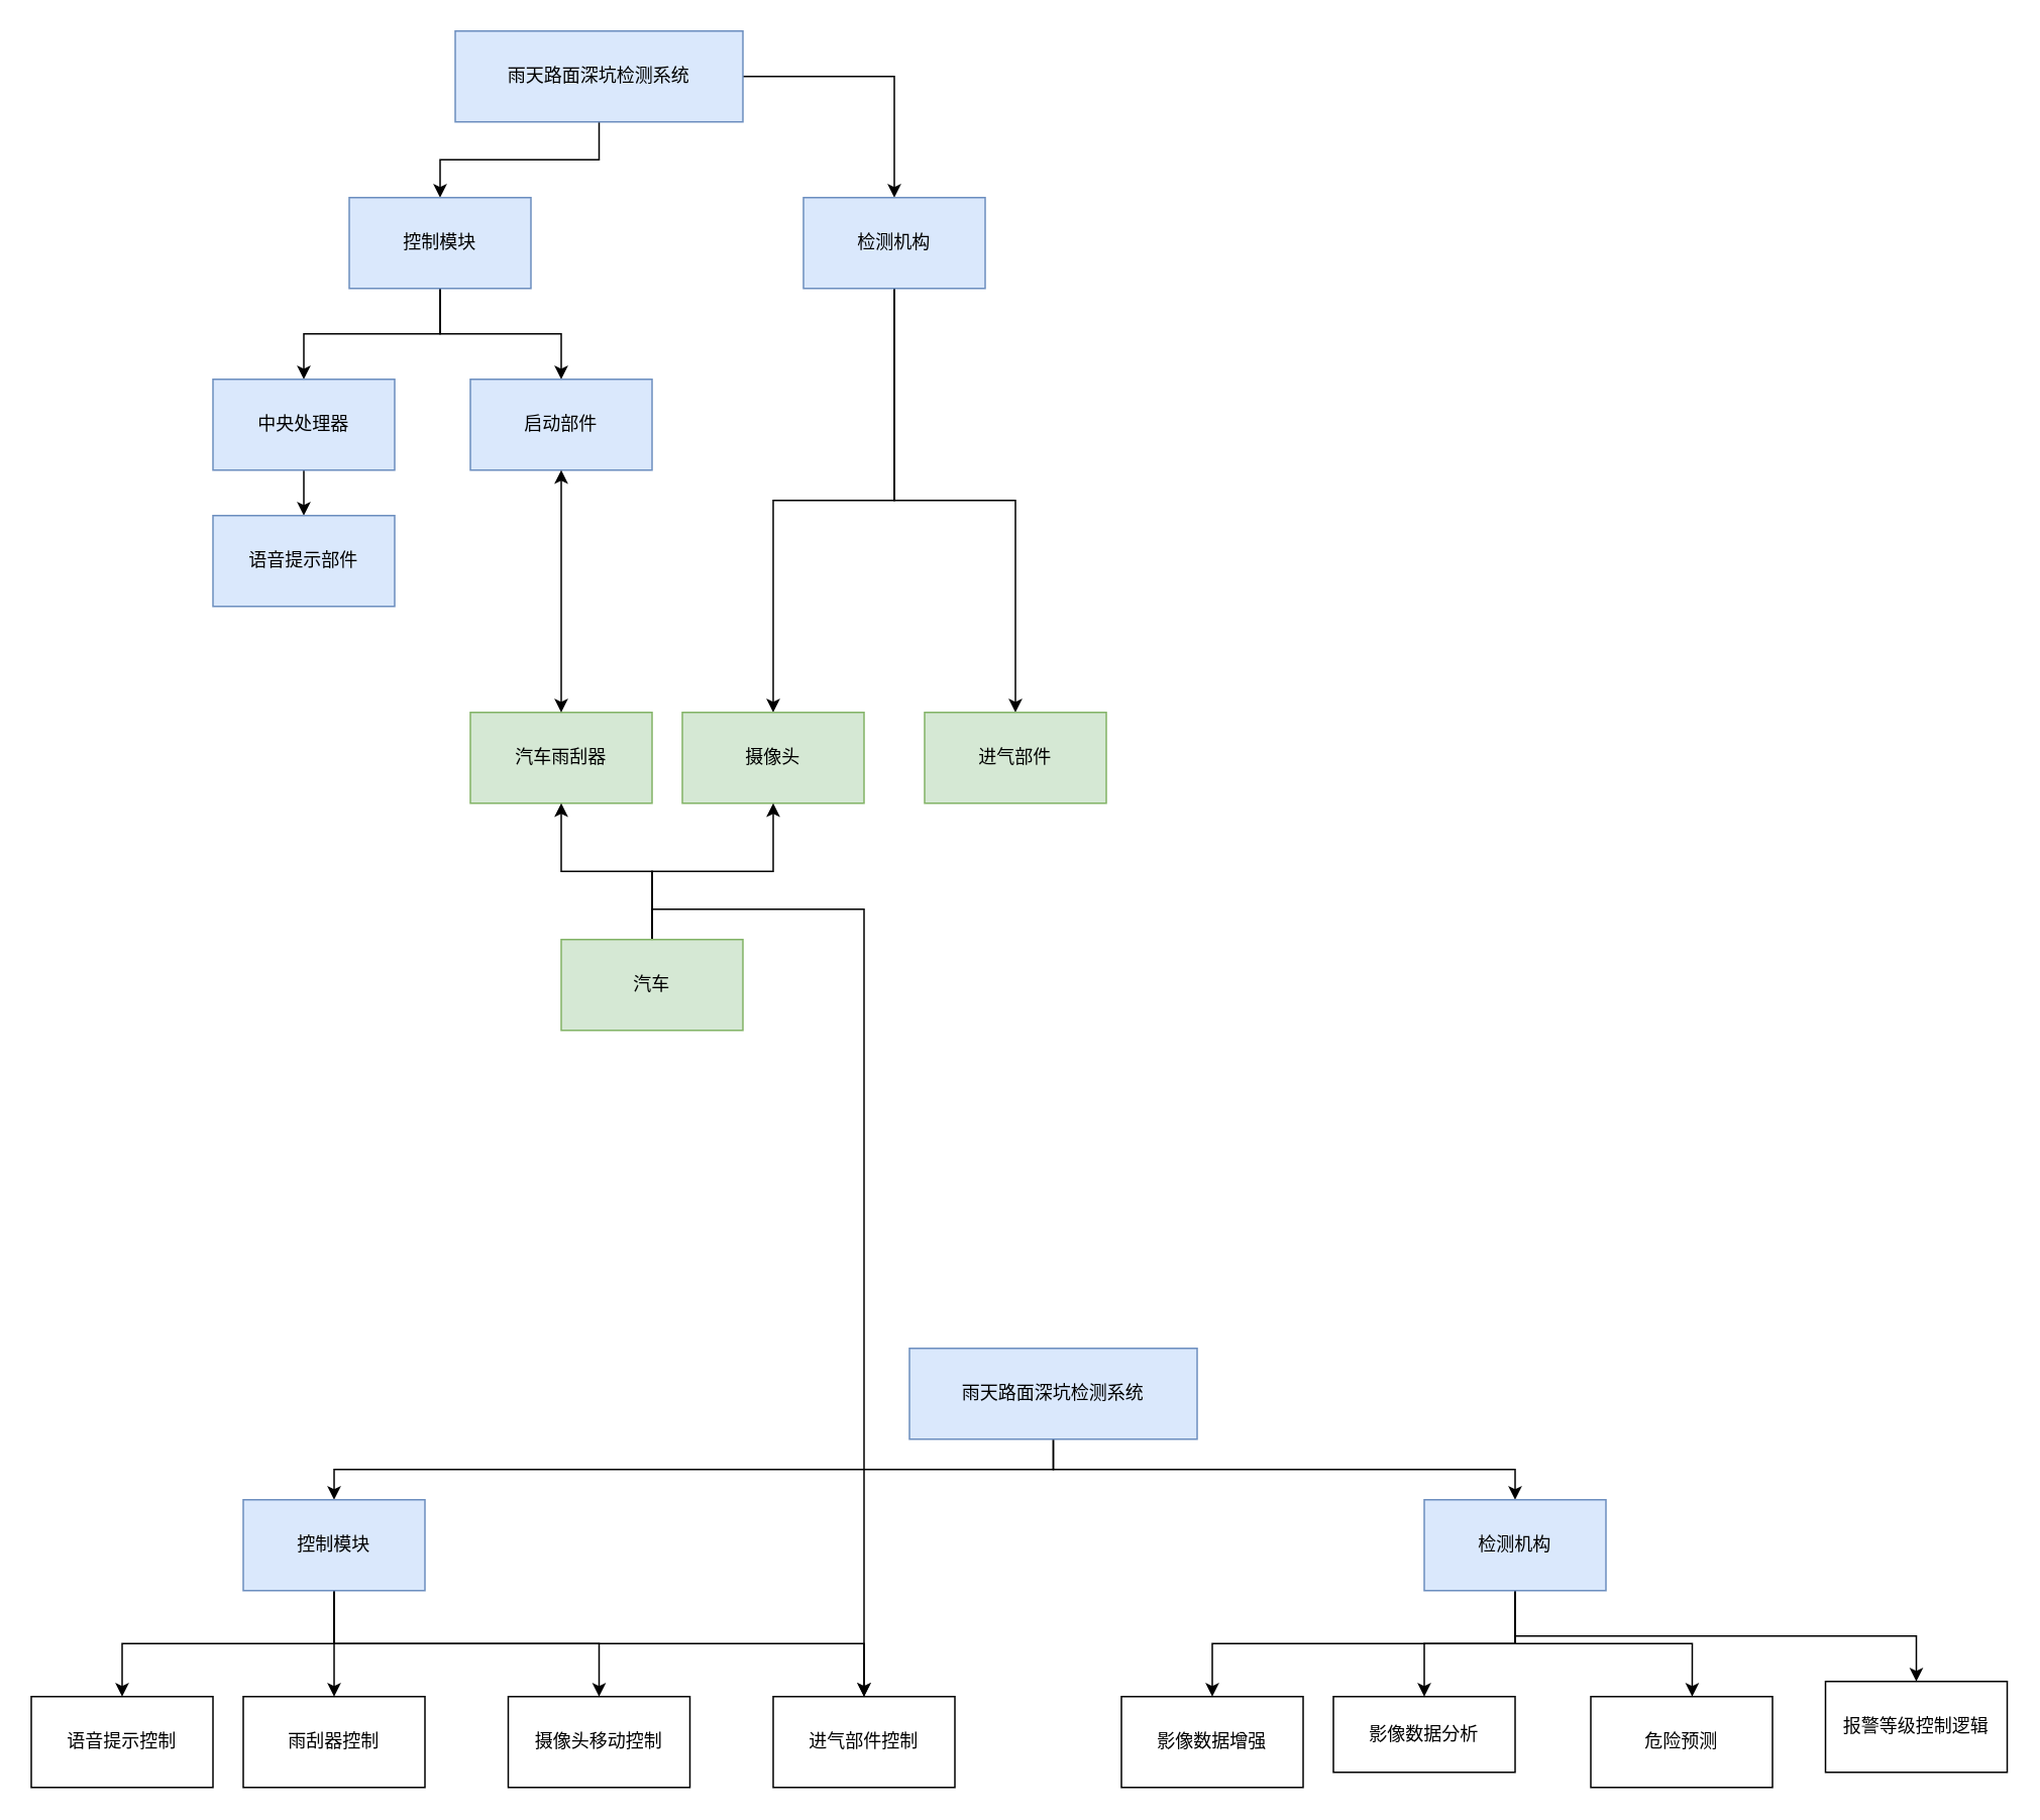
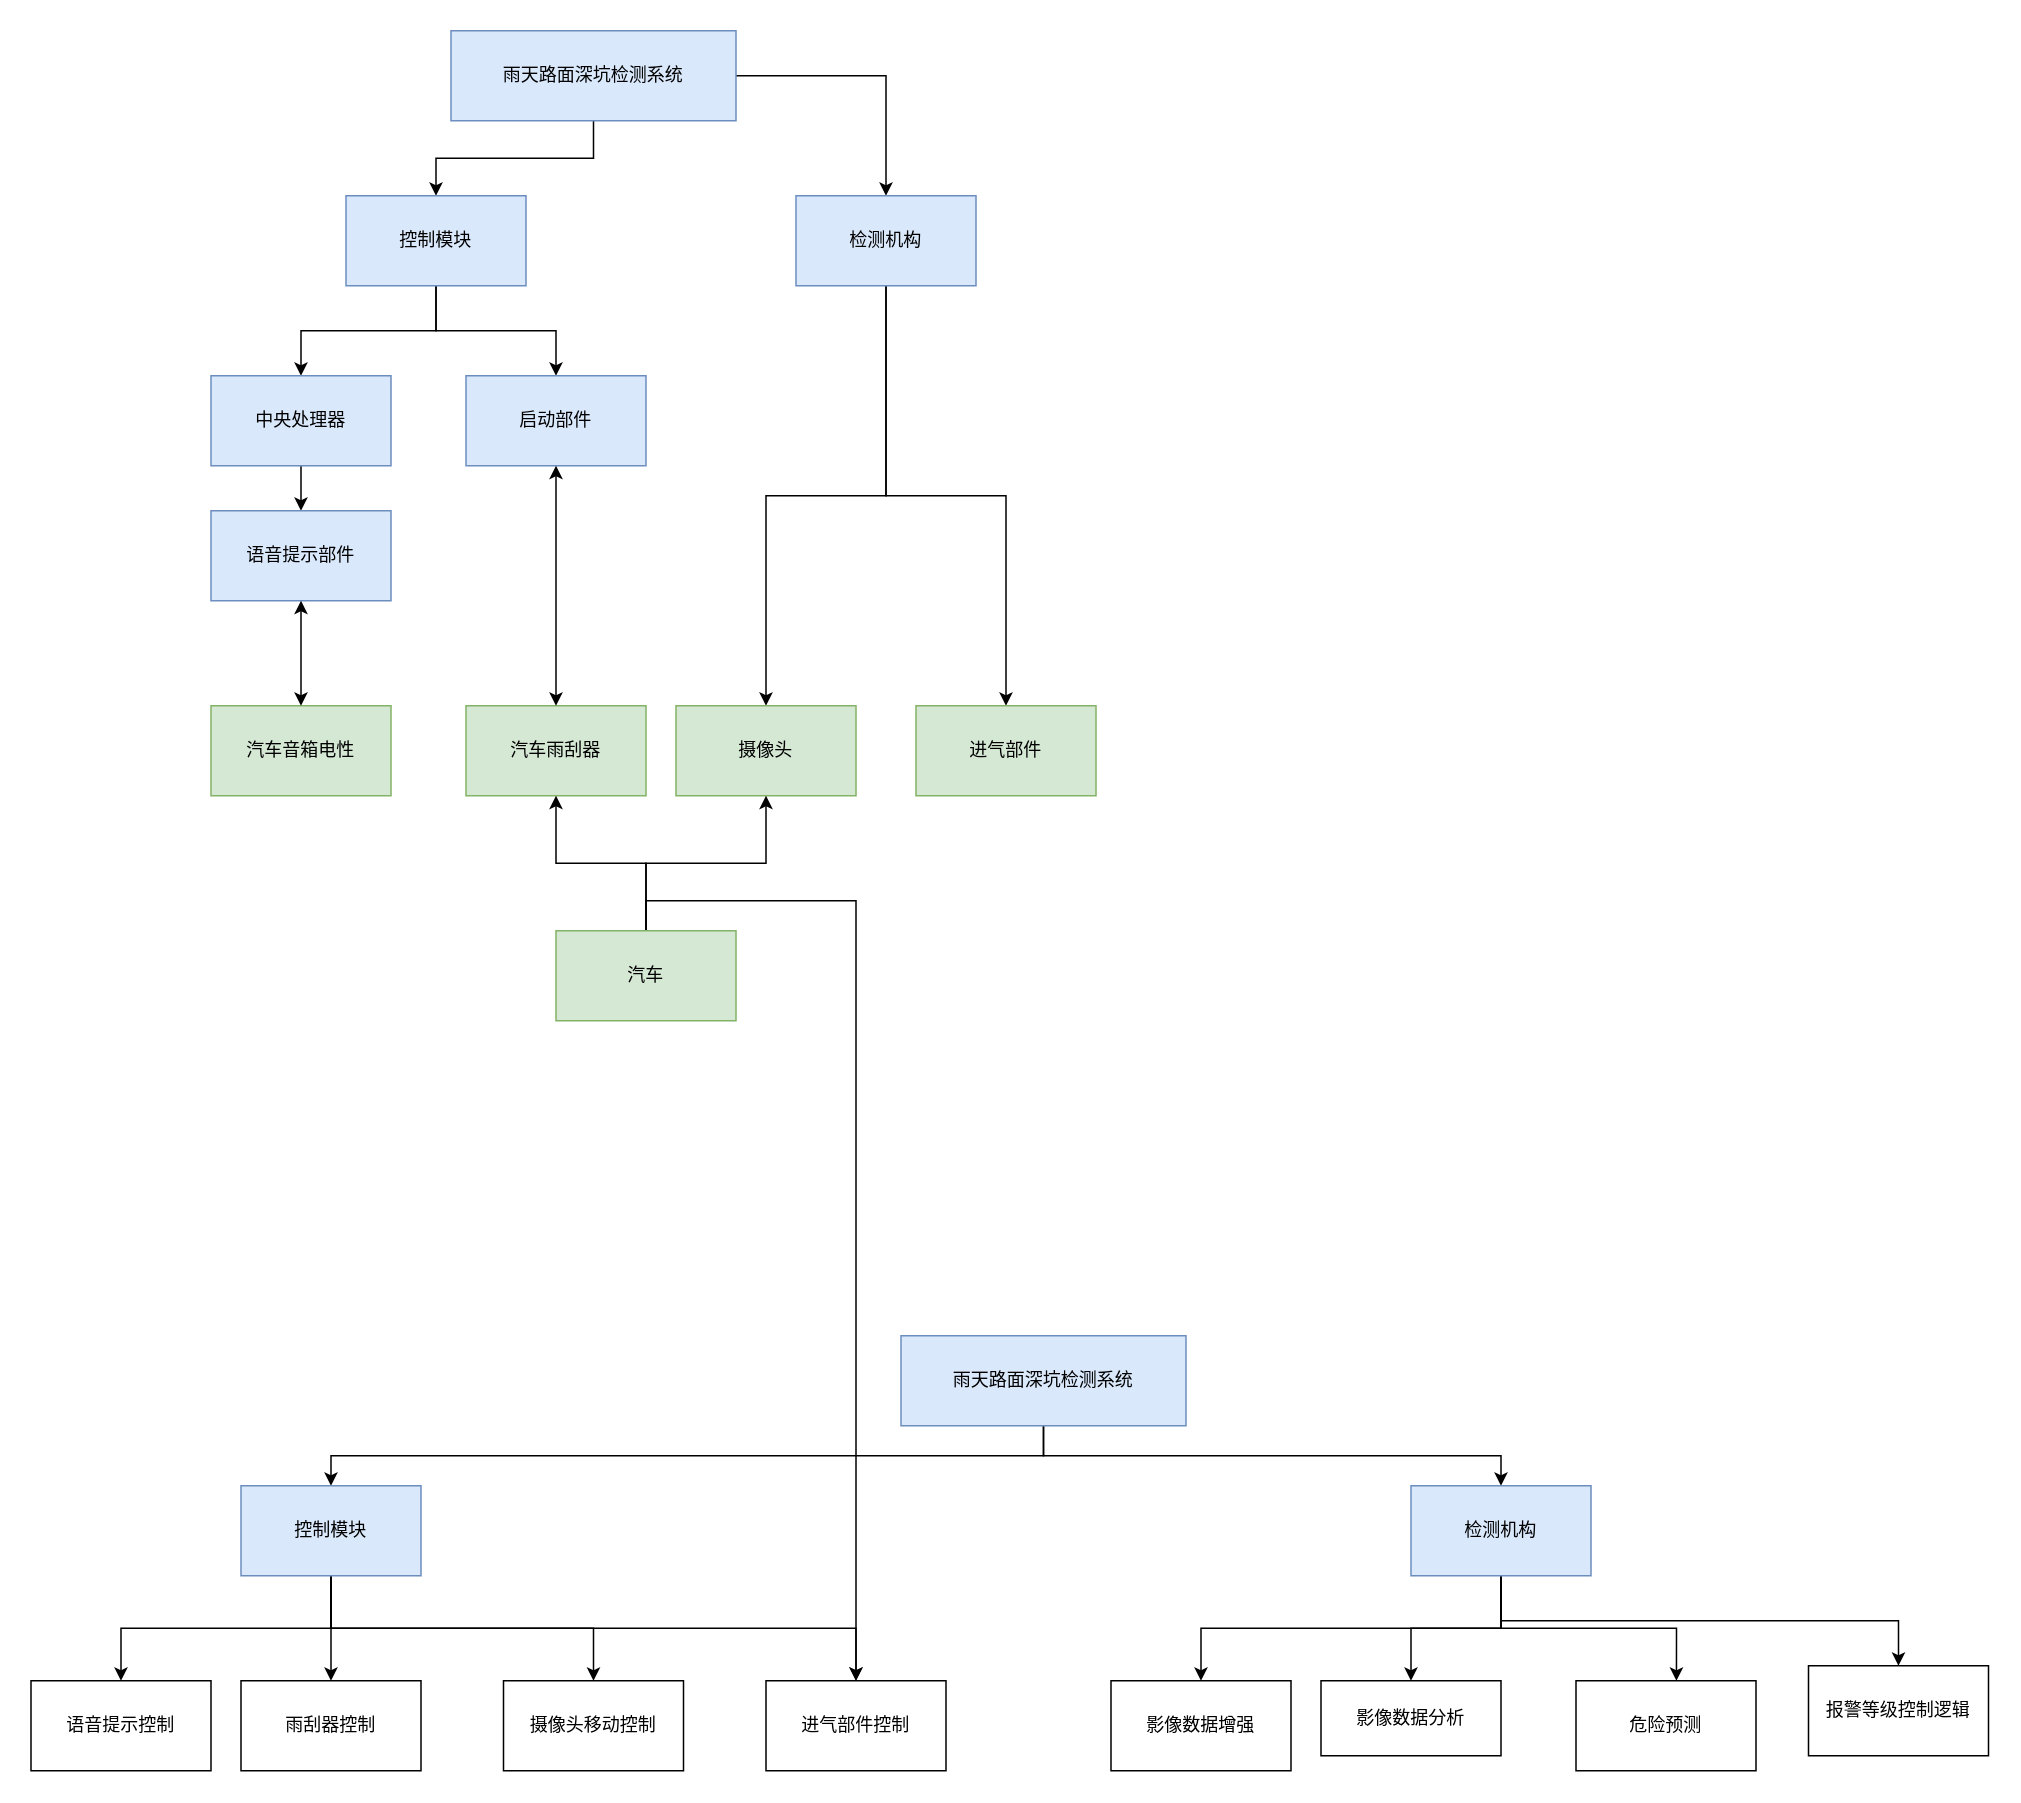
+ <mxCell id="23" value="" style="endArrow=classic;startArrow=classic;html=1;rounded=0;entryX=0.5;entryY=1;entryDx=0;entryDy=0;" parent="1" source="16" target="21" edge="1"><mxGeometry width="50" height="50" relative="1" as="geometry"><mxPoint x="110" y="490" as="sourcePoint" /><mxPoint x="160" y="440" as="targetPoint" /></mxGeometry></mxCell>
+ <mxCell id="16" value="汽车音箱电性 " style="rounded=0;whiteSpace=wrap;html=1;fillColor=#d5e8d4;strokeColor=#82b366;" parent="1" vertex="1"><mxGeometry x="140" y="470" width="120" height="60" as="geometry" /></mxCell>
